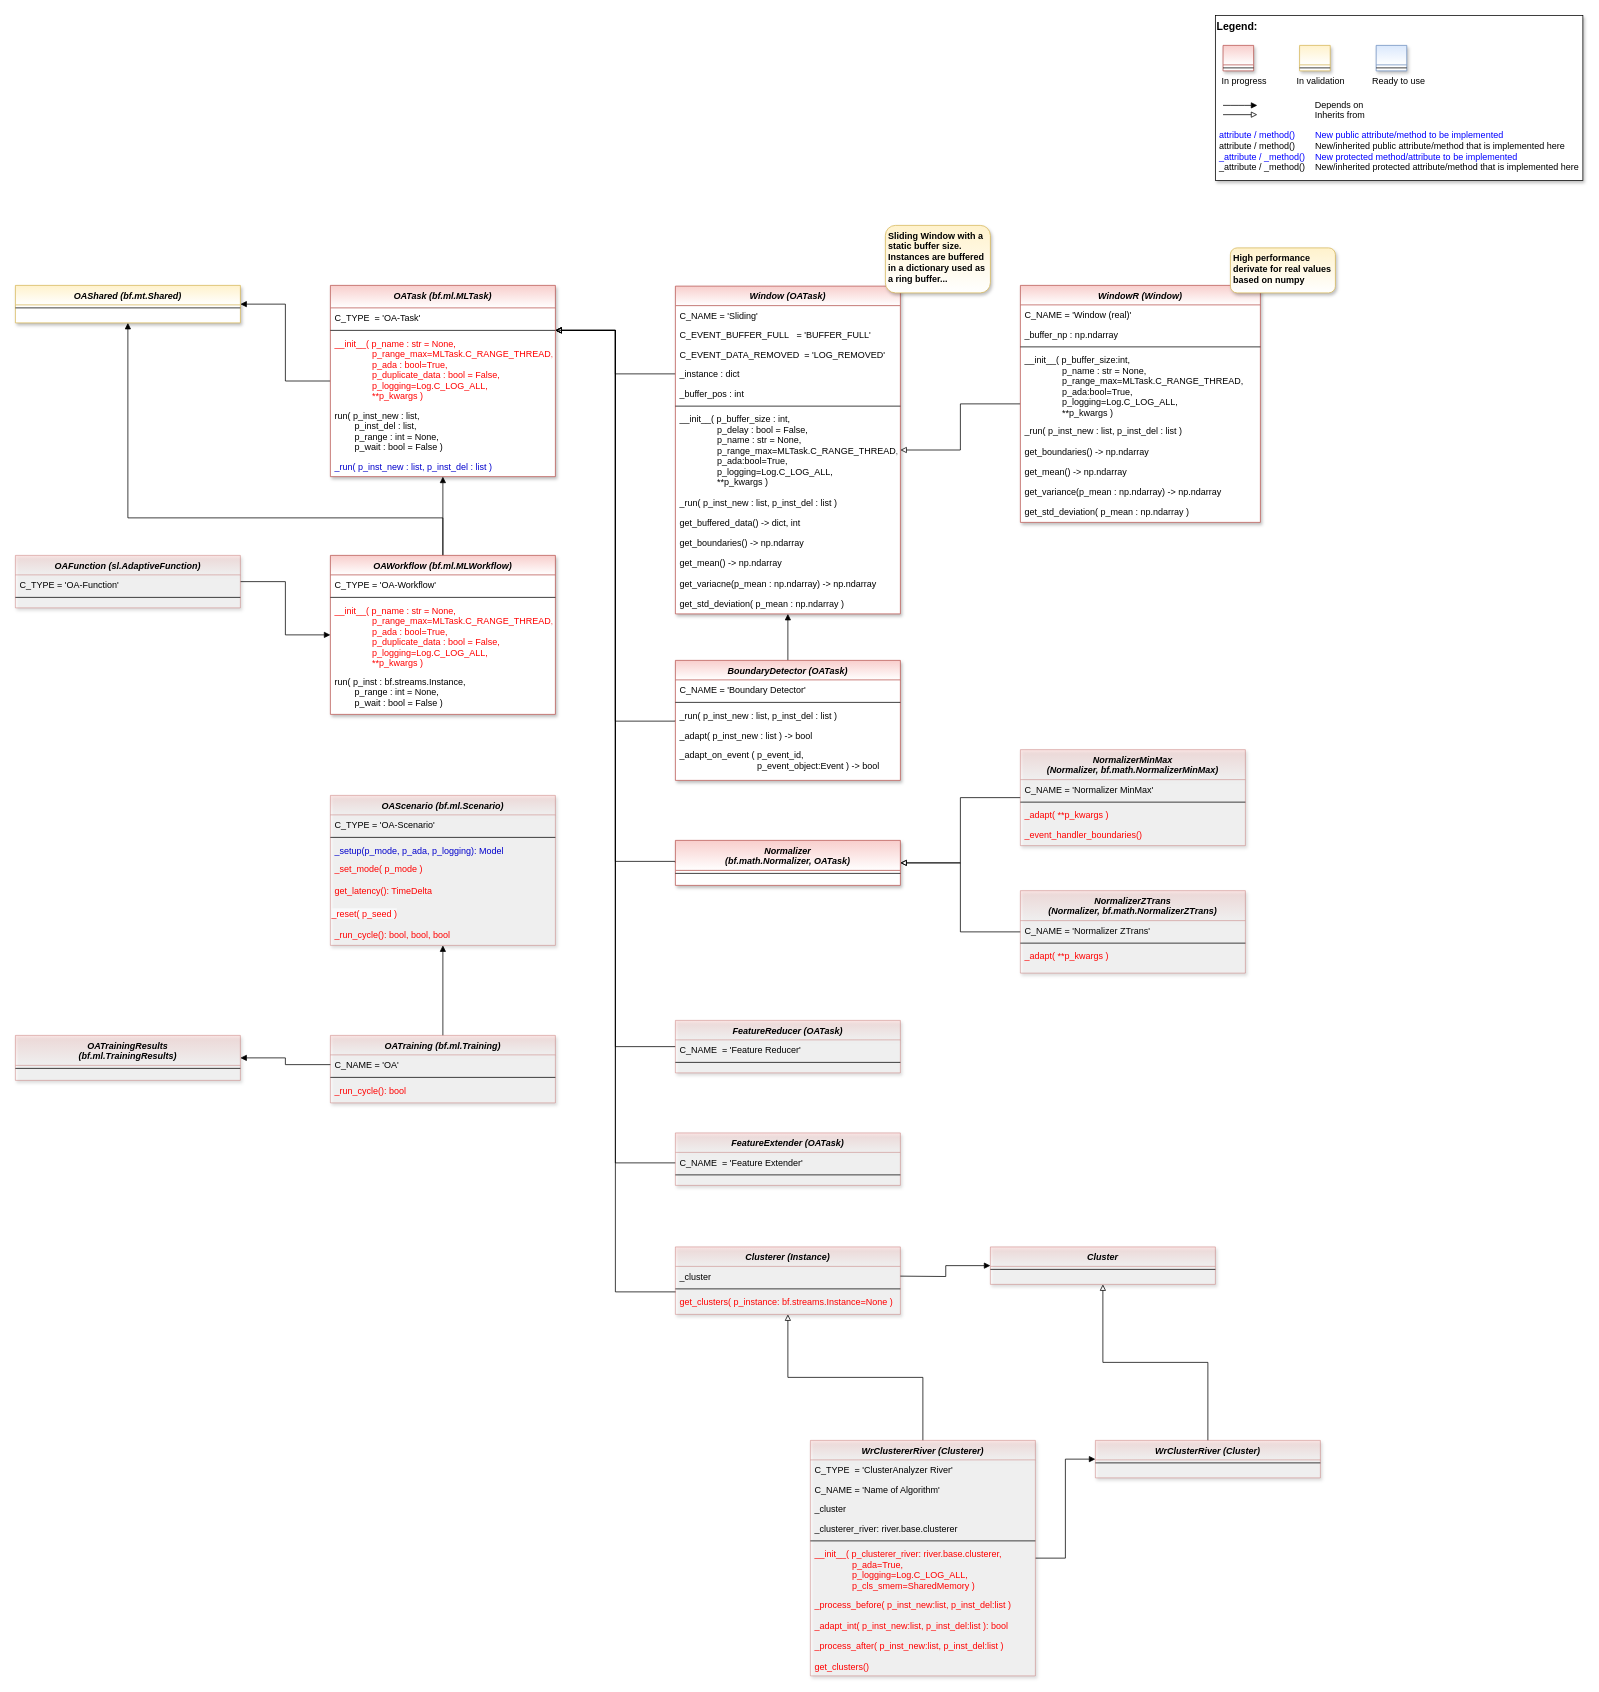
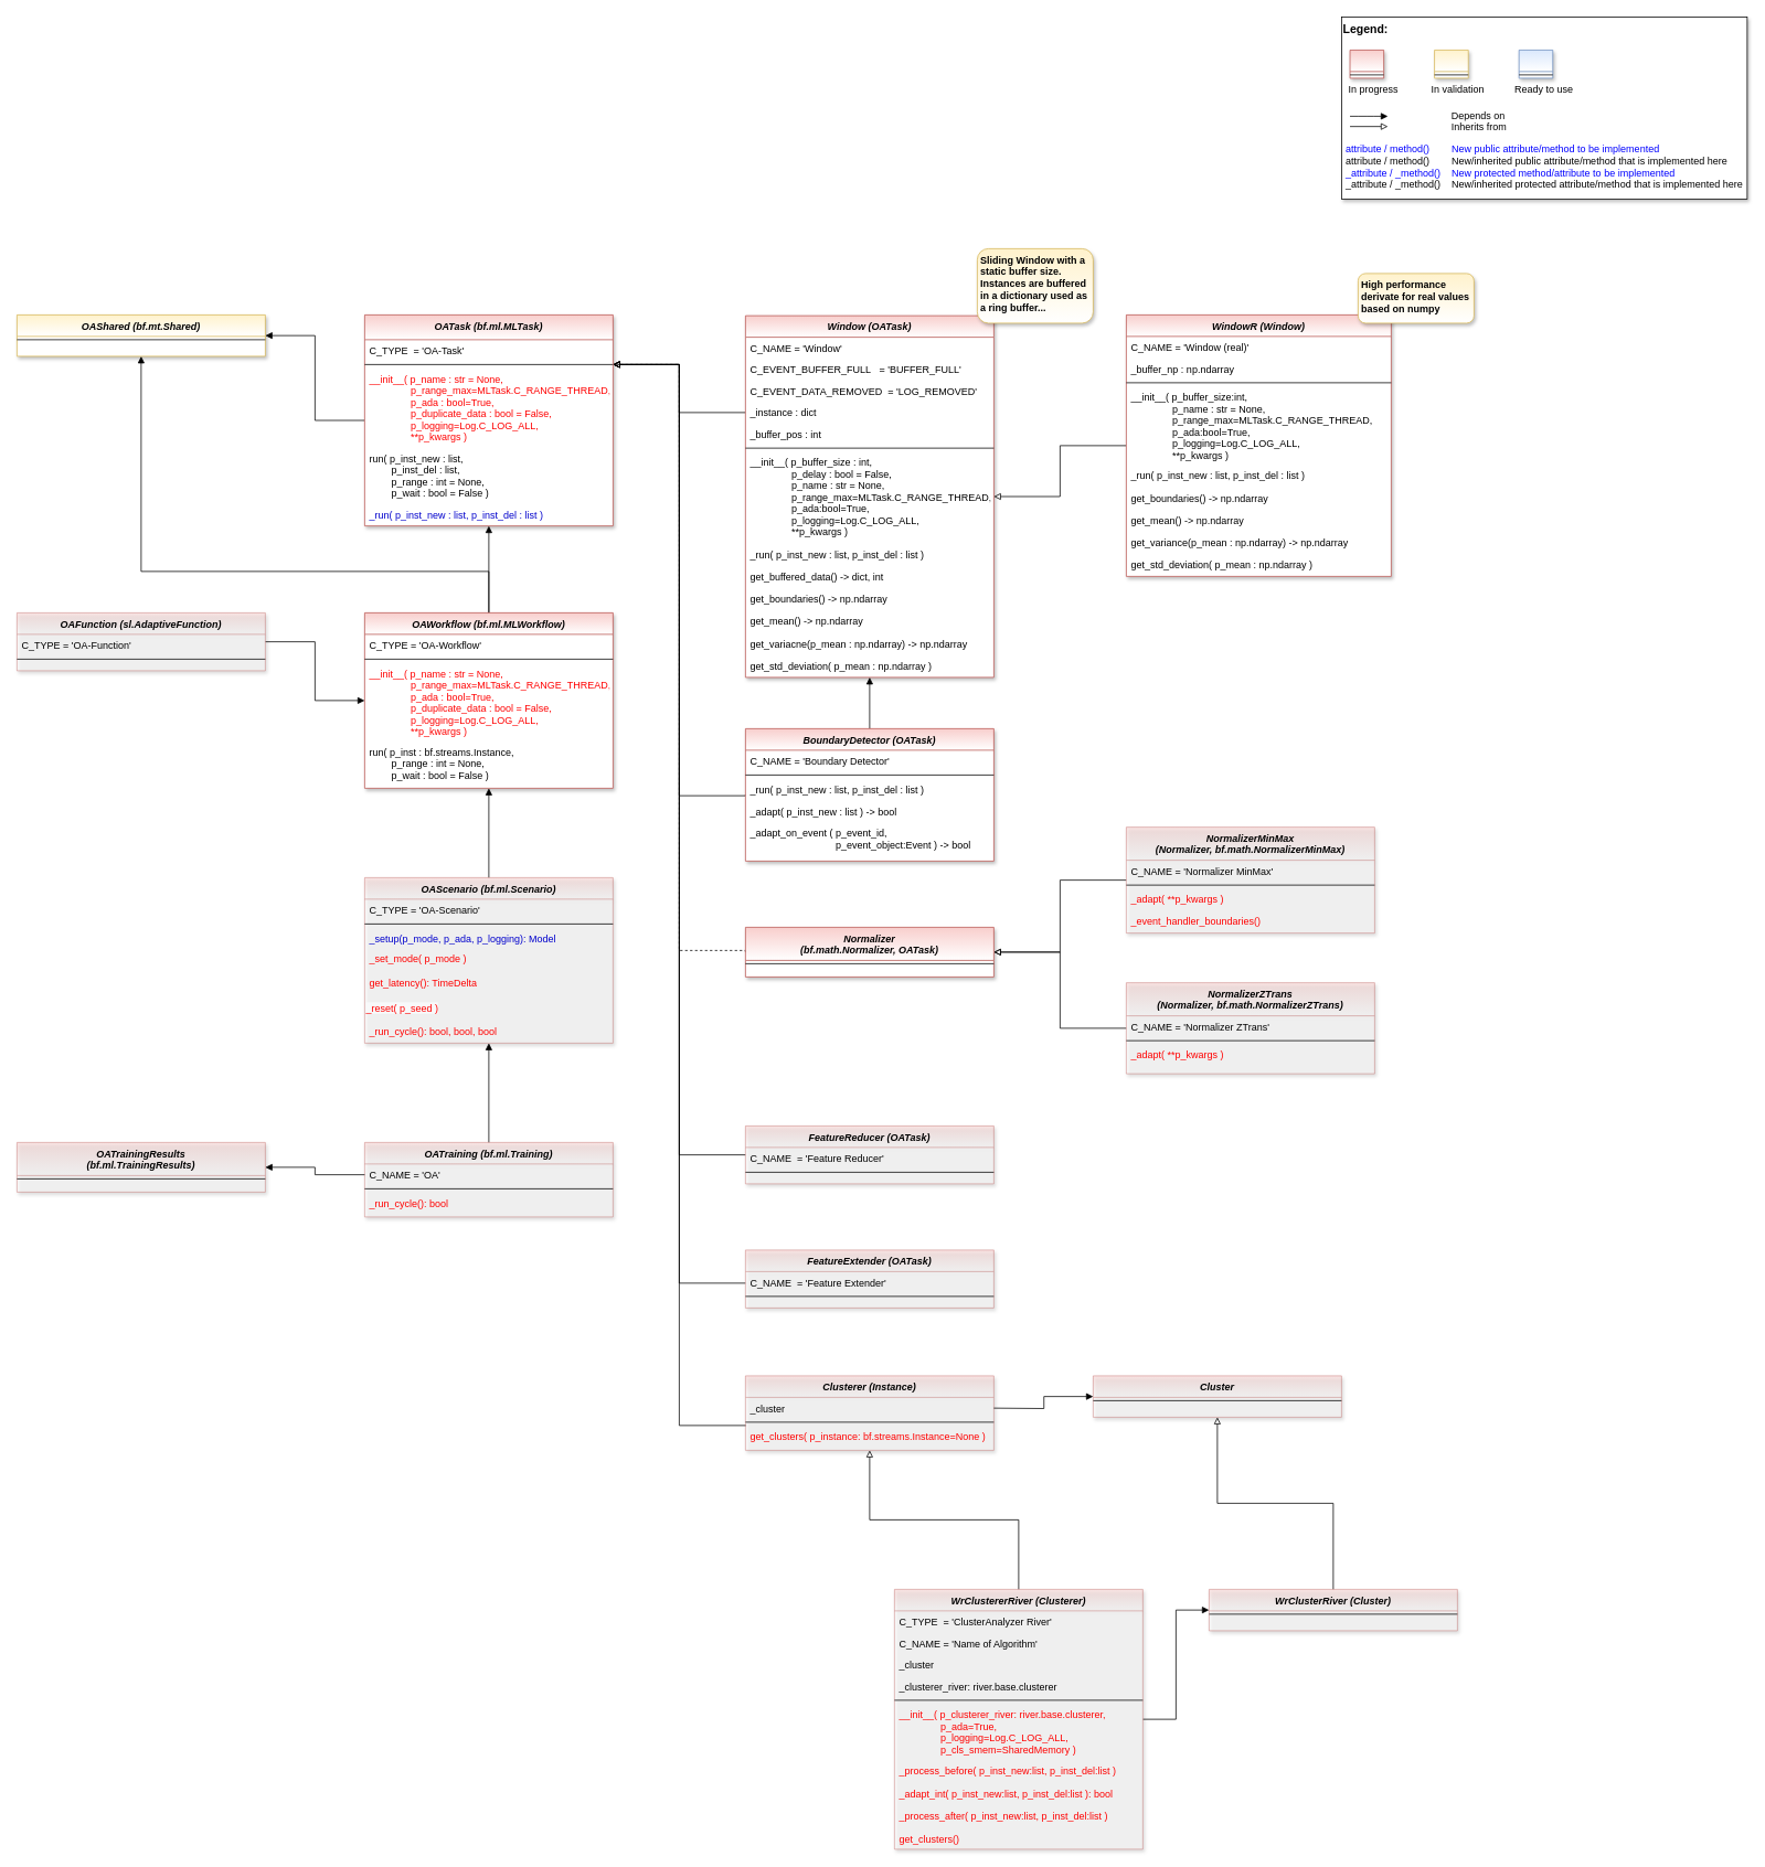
- <mxCell id="44" value="C_NAME = 'Sliding'" style="text;align=left;verticalAlign=top;spacingLeft=4;spacingRight=4;overflow=hidden;rotatable=0;points=[[0,0.5],[1,0.5]];portConstraint=eastwest;fontColor=default;" parent="43" vertex="1"><mxGeometry y="26" width="300" height="26" as="geometry" /></mxCell>
+ <mxCell id="44" value="C_NAME = 'Window'" style="text;align=left;verticalAlign=top;spacingLeft=4;spacingRight=4;overflow=hidden;rotatable=0;points=[[0,0.5],[1,0.5]];portConstraint=eastwest;fontColor=default;" parent="43" vertex="1"><mxGeometry y="26" width="300" height="26" as="geometry" /></mxCell>
+ <mxCell id="26" style="edgeStyle=orthogonalEdgeStyle;rounded=0;orthogonalLoop=1;jettySize=auto;html=1;endArrow=block;endFill=1;fontColor=#0000FF;entryX=0.5;entryY=1;entryDx=0;entryDy=0;" parent="1" source="27" target="21" edge="1"><mxGeometry relative="1" as="geometry"><mxPoint x="620" y="2572" as="targetPoint" /></mxGeometry></mxCell>
- <mxCell id="73" style="edgeStyle=orthogonalEdgeStyle;rounded=0;orthogonalLoop=1;jettySize=auto;html=1;fontSize=14;endArrow=block;endFill=0;exitX=0;exitY=0.5;exitDx=0;exitDy=0;" parent="1" source="129" target="3" edge="1"><mxGeometry relative="1" as="geometry"><Array as="points"><mxPoint x="820" y="1148" /><mxPoint x="820" y="440" /></Array></mxGeometry></mxCell>
+ <mxCell id="73" style="edgeStyle=orthogonalEdgeStyle;rounded=0;orthogonalLoop=1;jettySize=auto;html=1;fontSize=14;endArrow=block;endFill=0;exitX=0;exitY=0.5;exitDx=0;exitDy=0;dashed=1;" parent="1" source="129" target="3" edge="1"><mxGeometry relative="1" as="geometry"><Array as="points"><mxPoint x="820" y="1148" /><mxPoint x="820" y="440" /></Array></mxGeometry></mxCell>
